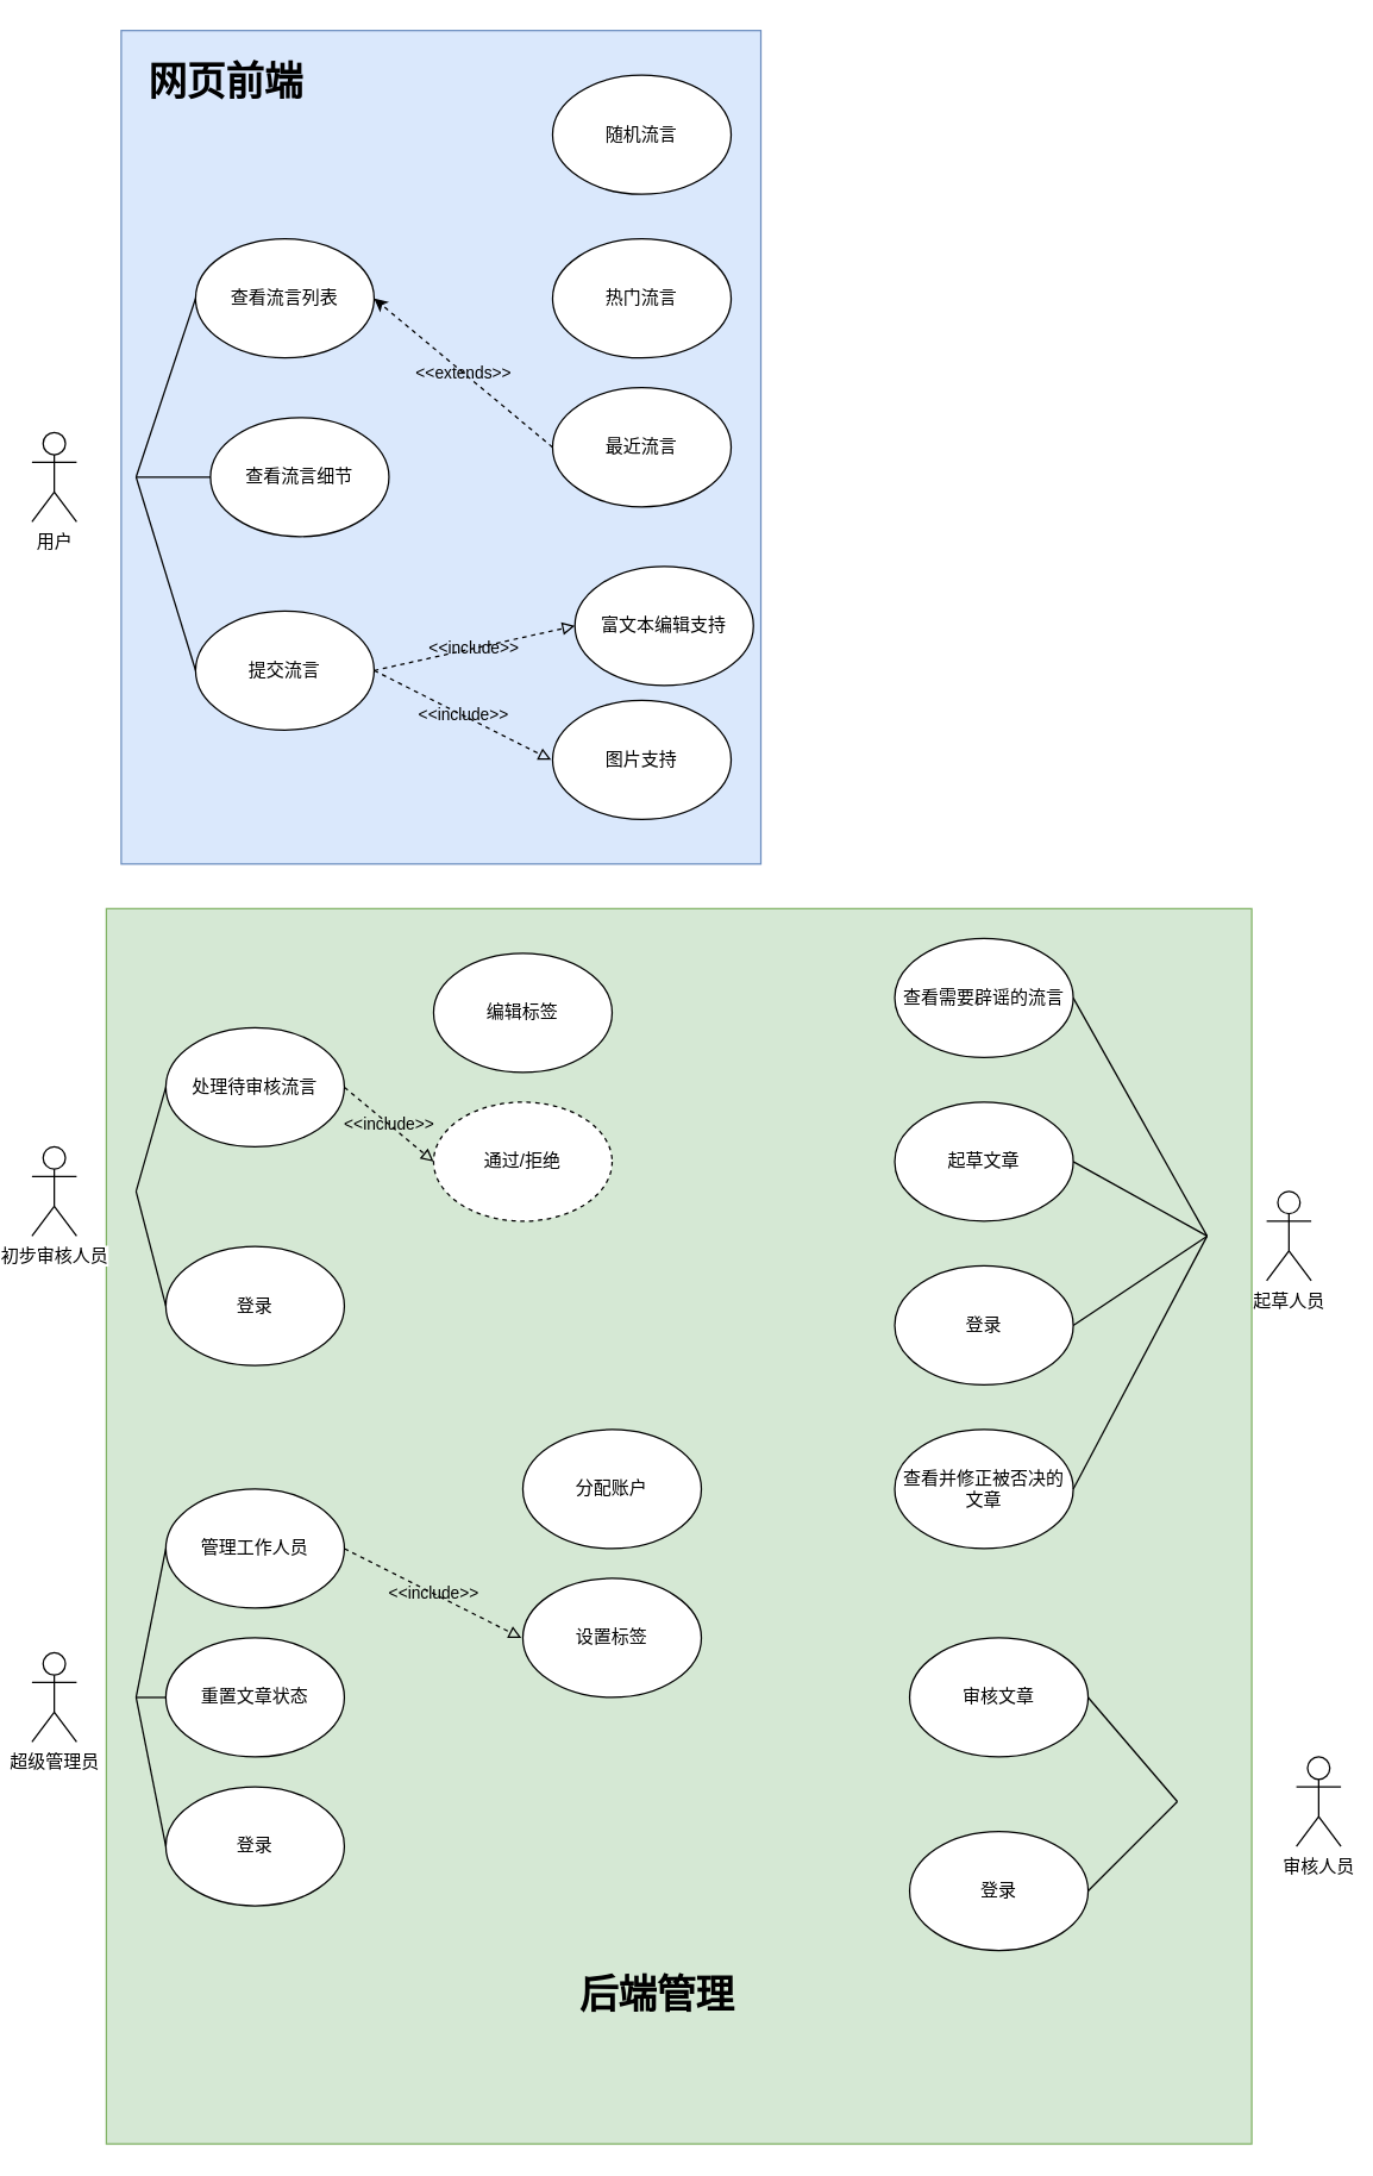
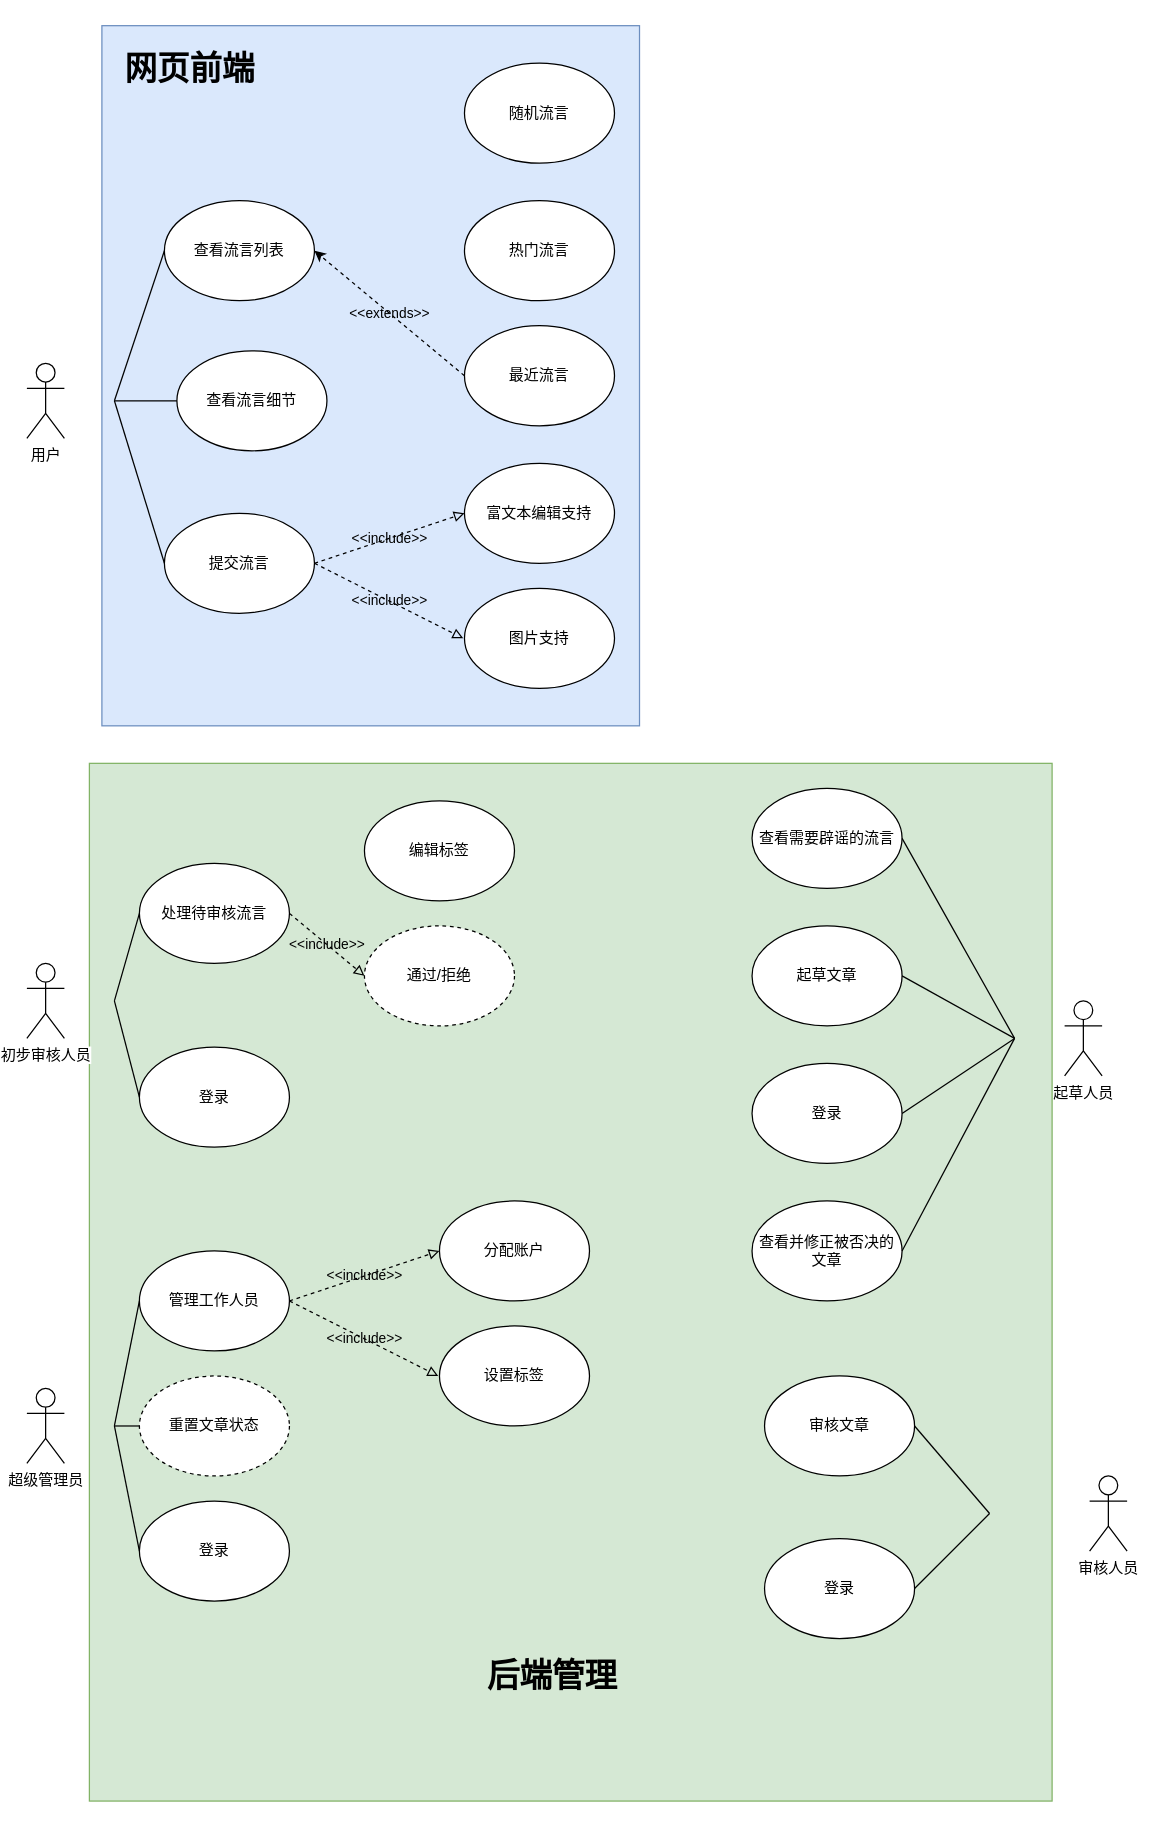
- <mxCell id="17" value="富文本编辑支持" style="ellipse;whiteSpace=wrap;html=1;" vertex="1" parent="1"><mxGeometry x="385" y="380" width="120" height="80" as="geometry" /></mxCell>
+ <mxCell id="17" value="富文本编辑支持" style="ellipse;whiteSpace=wrap;html=1;" vertex="1" parent="1"><mxGeometry x="370" y="370" width="120" height="80" as="geometry" /></mxCell>
+ <mxCell id="42" value="&amp;lt;&amp;lt;include&amp;gt;&amp;gt;" style="edgeStyle=none;rounded=0;orthogonalLoop=1;jettySize=auto;html=1;exitX=1;exitY=0.5;exitDx=0;exitDy=0;entryX=0;entryY=0.5;entryDx=0;entryDy=0;endArrow=block;endFill=0;dashed=1;labelBackgroundColor=none;" edge="1" parent="1" target="43" source="35"><mxGeometry relative="1" as="geometry"><mxPoint x="230" y="1040" as="sourcePoint" /></mxGeometry></mxCell>
- <mxCell id="36" value="重置文章状态" style="ellipse;whiteSpace=wrap;html=1;" vertex="1" parent="1"><mxGeometry x="110" y="1100" width="120" height="80" as="geometry" /></mxCell>
+ <mxCell id="36" value="重置文章状态" style="ellipse;whiteSpace=wrap;html=1;dashed=1;" vertex="1" parent="1"><mxGeometry x="110" y="1100" width="120" height="80" as="geometry" /></mxCell>
